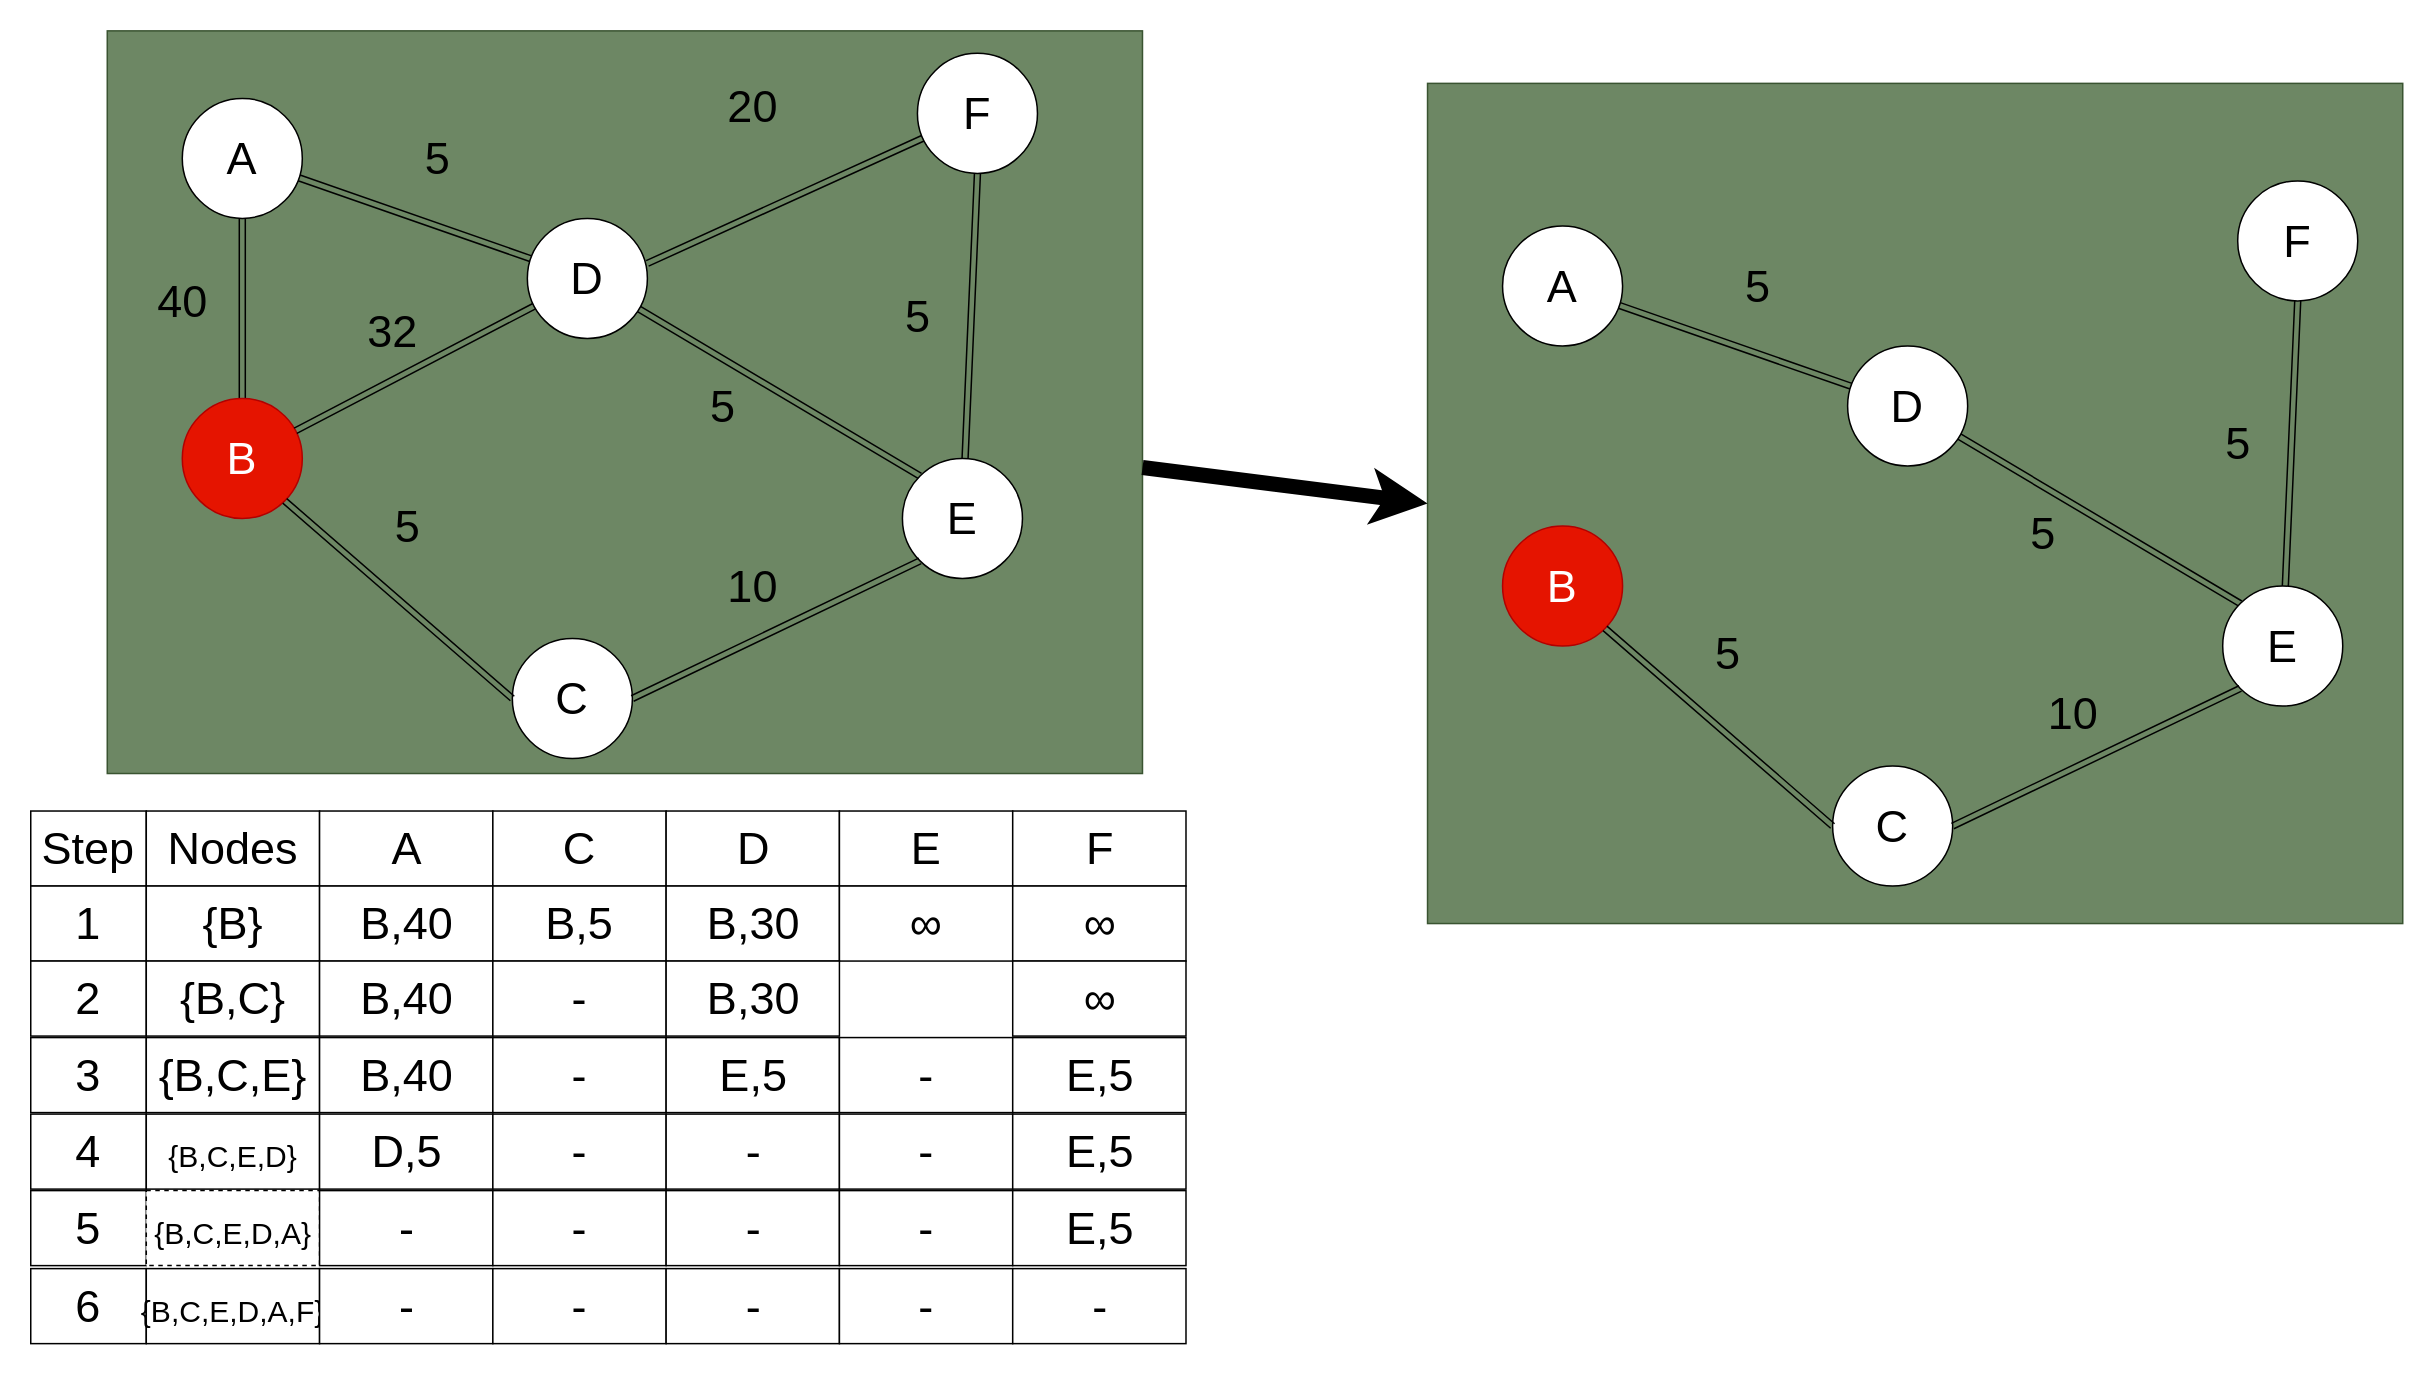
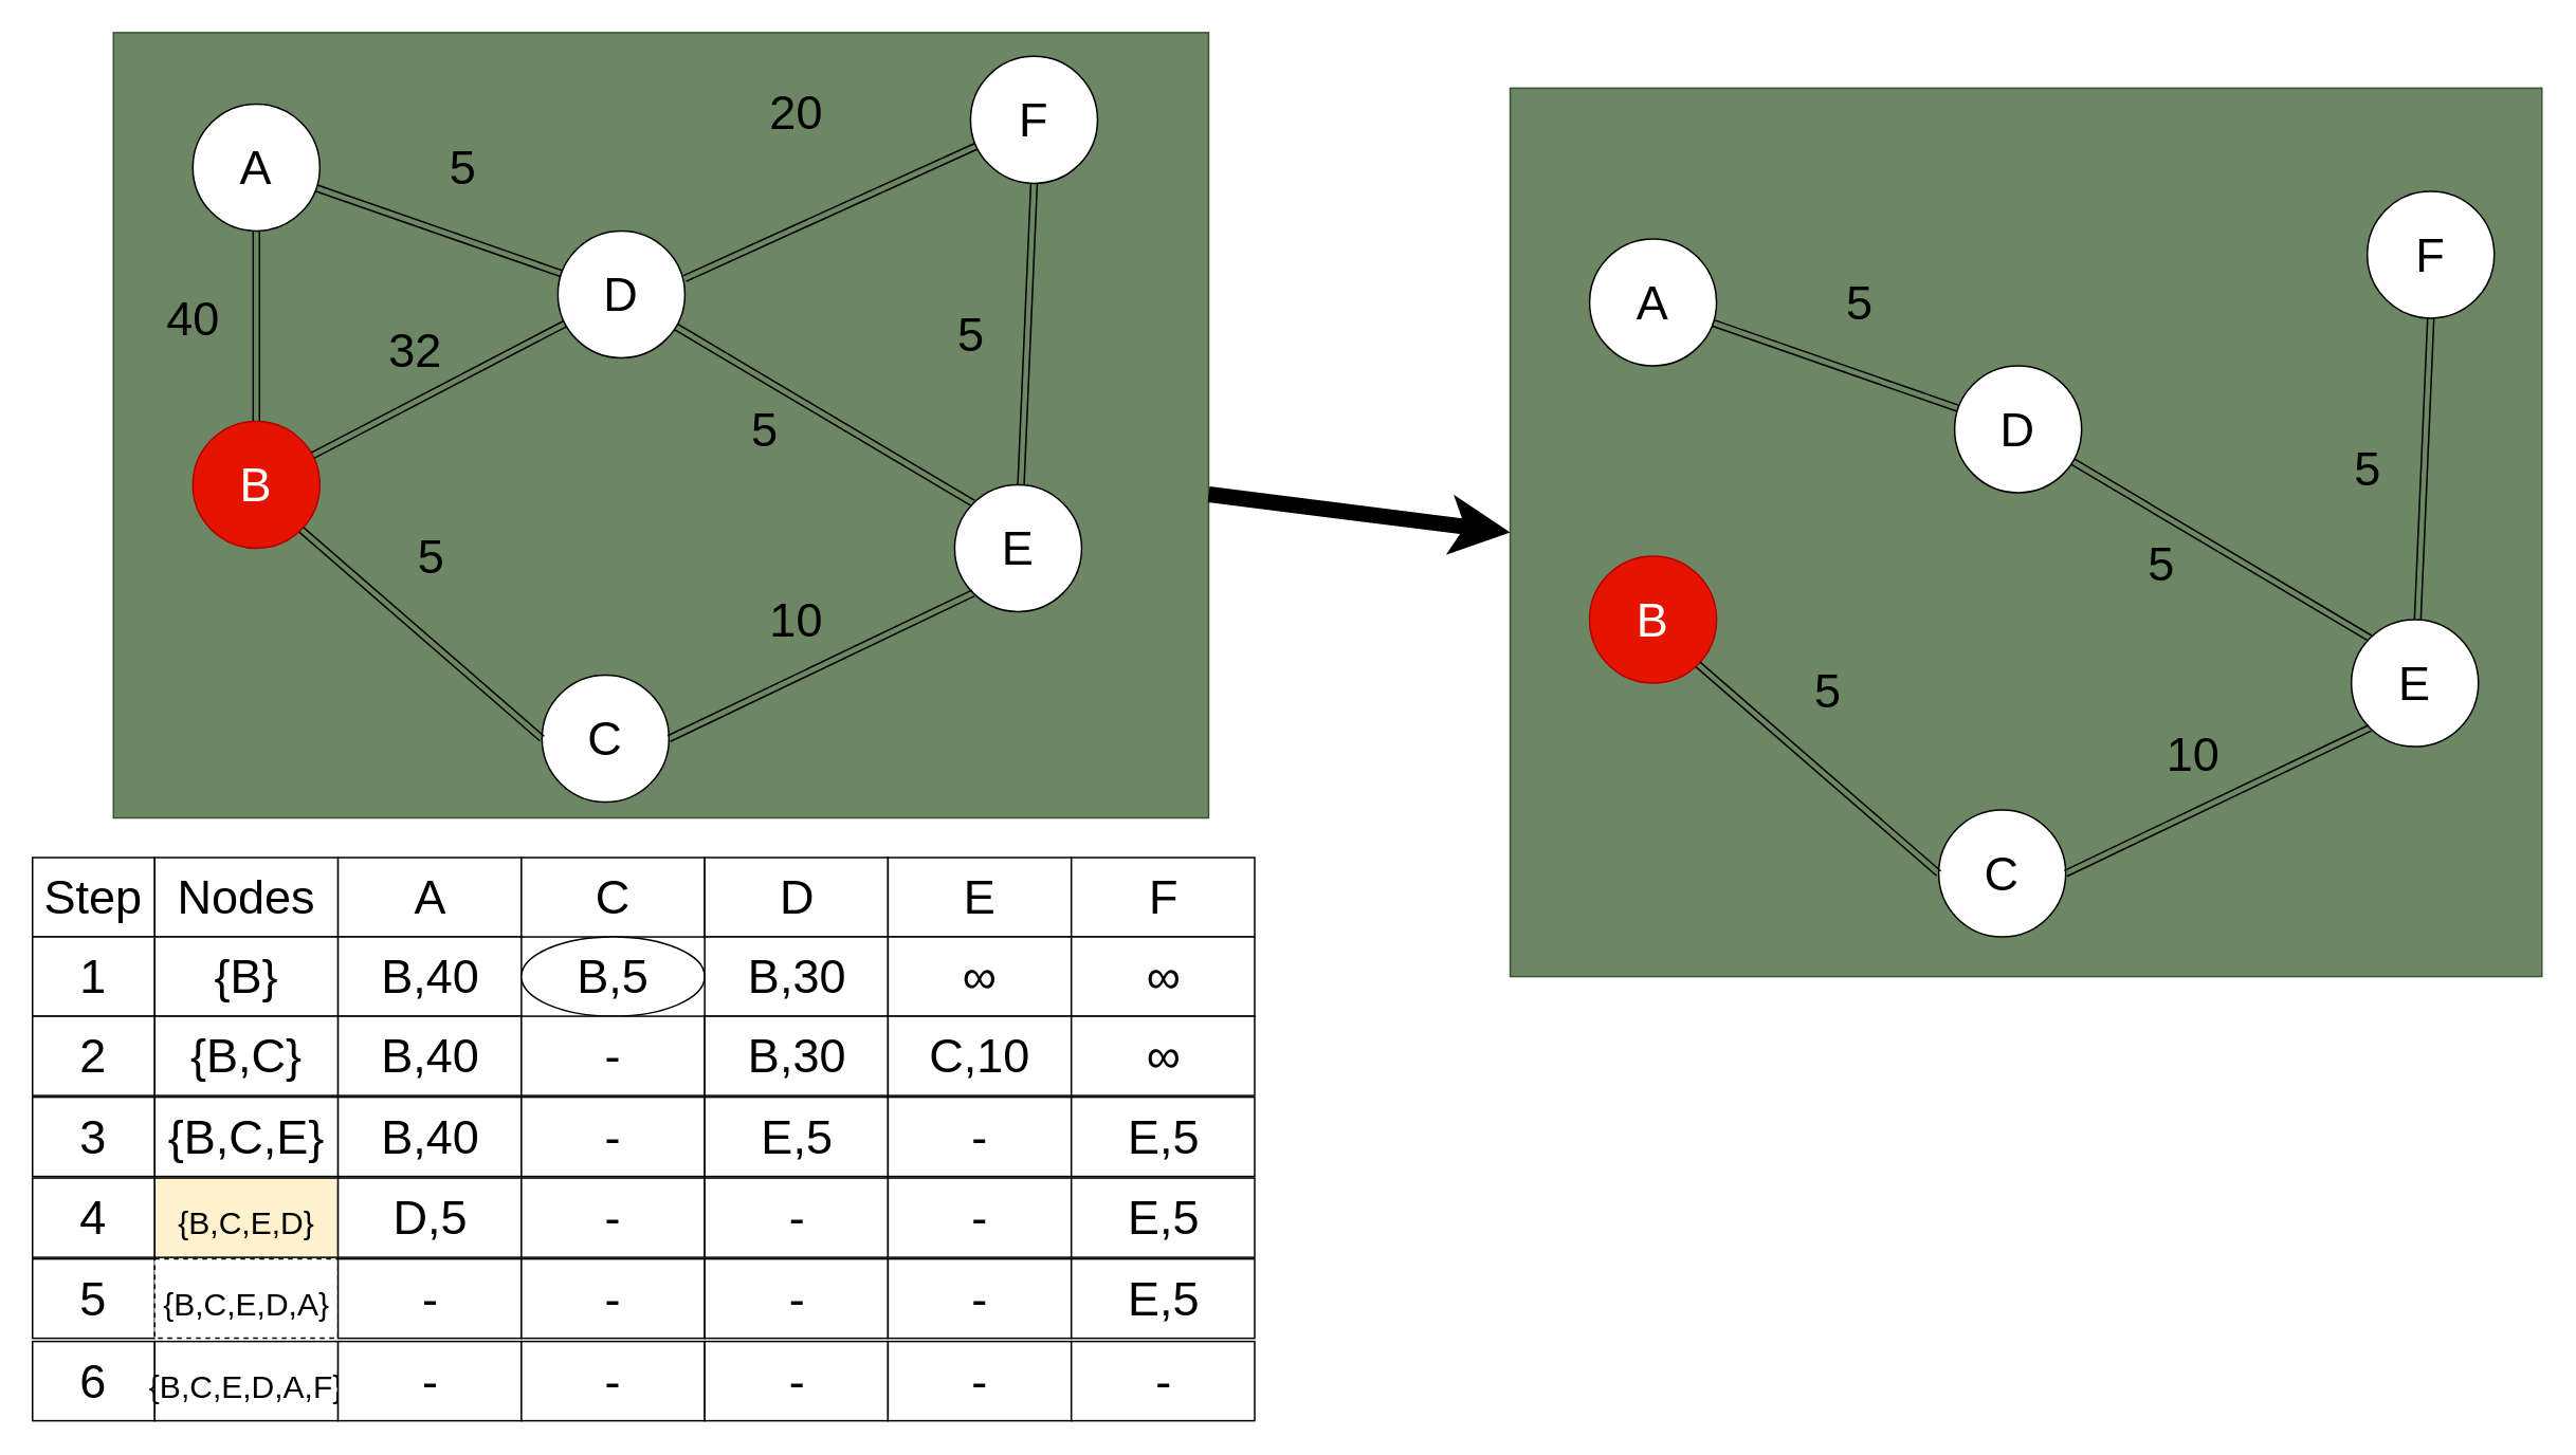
- <mxCell id="15" value="B,5" style="rounded=0;whiteSpace=wrap;html=1;fontSize=30;" vertex="1" parent="11"><mxGeometry x="308" width="115.5" height="50" as="geometry" /></mxCell>
+ <mxCell id="15" value="B,5" style="ellipse;whiteSpace=wrap;html=1;fontSize=30;" vertex="1" parent="11"><mxGeometry x="308" width="115.5" height="50" as="geometry" /></mxCell>
+ <mxCell id="25" value="C,10" style="rounded=0;whiteSpace=wrap;html=1;fontSize=30;" vertex="1" parent="19"><mxGeometry x="539" width="115.5" height="50" as="geometry" /></mxCell>
- <mxCell id="37" value="&lt;font style=&quot;font-size: 20px;&quot;&gt;{B,C,E,D}&lt;/font&gt;" style="rounded=0;whiteSpace=wrap;html=1;fontSize=30;" vertex="1" parent="35"><mxGeometry x="77" width="115.5" height="50" as="geometry" /></mxCell>
+ <mxCell id="37" value="&lt;font style=&quot;font-size: 20px;&quot;&gt;{B,C,E,D}&lt;/font&gt;" style="rounded=0;whiteSpace=wrap;html=1;fontSize=30;fillColor=#fff2cc;" vertex="1" parent="35"><mxGeometry x="77" width="115.5" height="50" as="geometry" /></mxCell>
